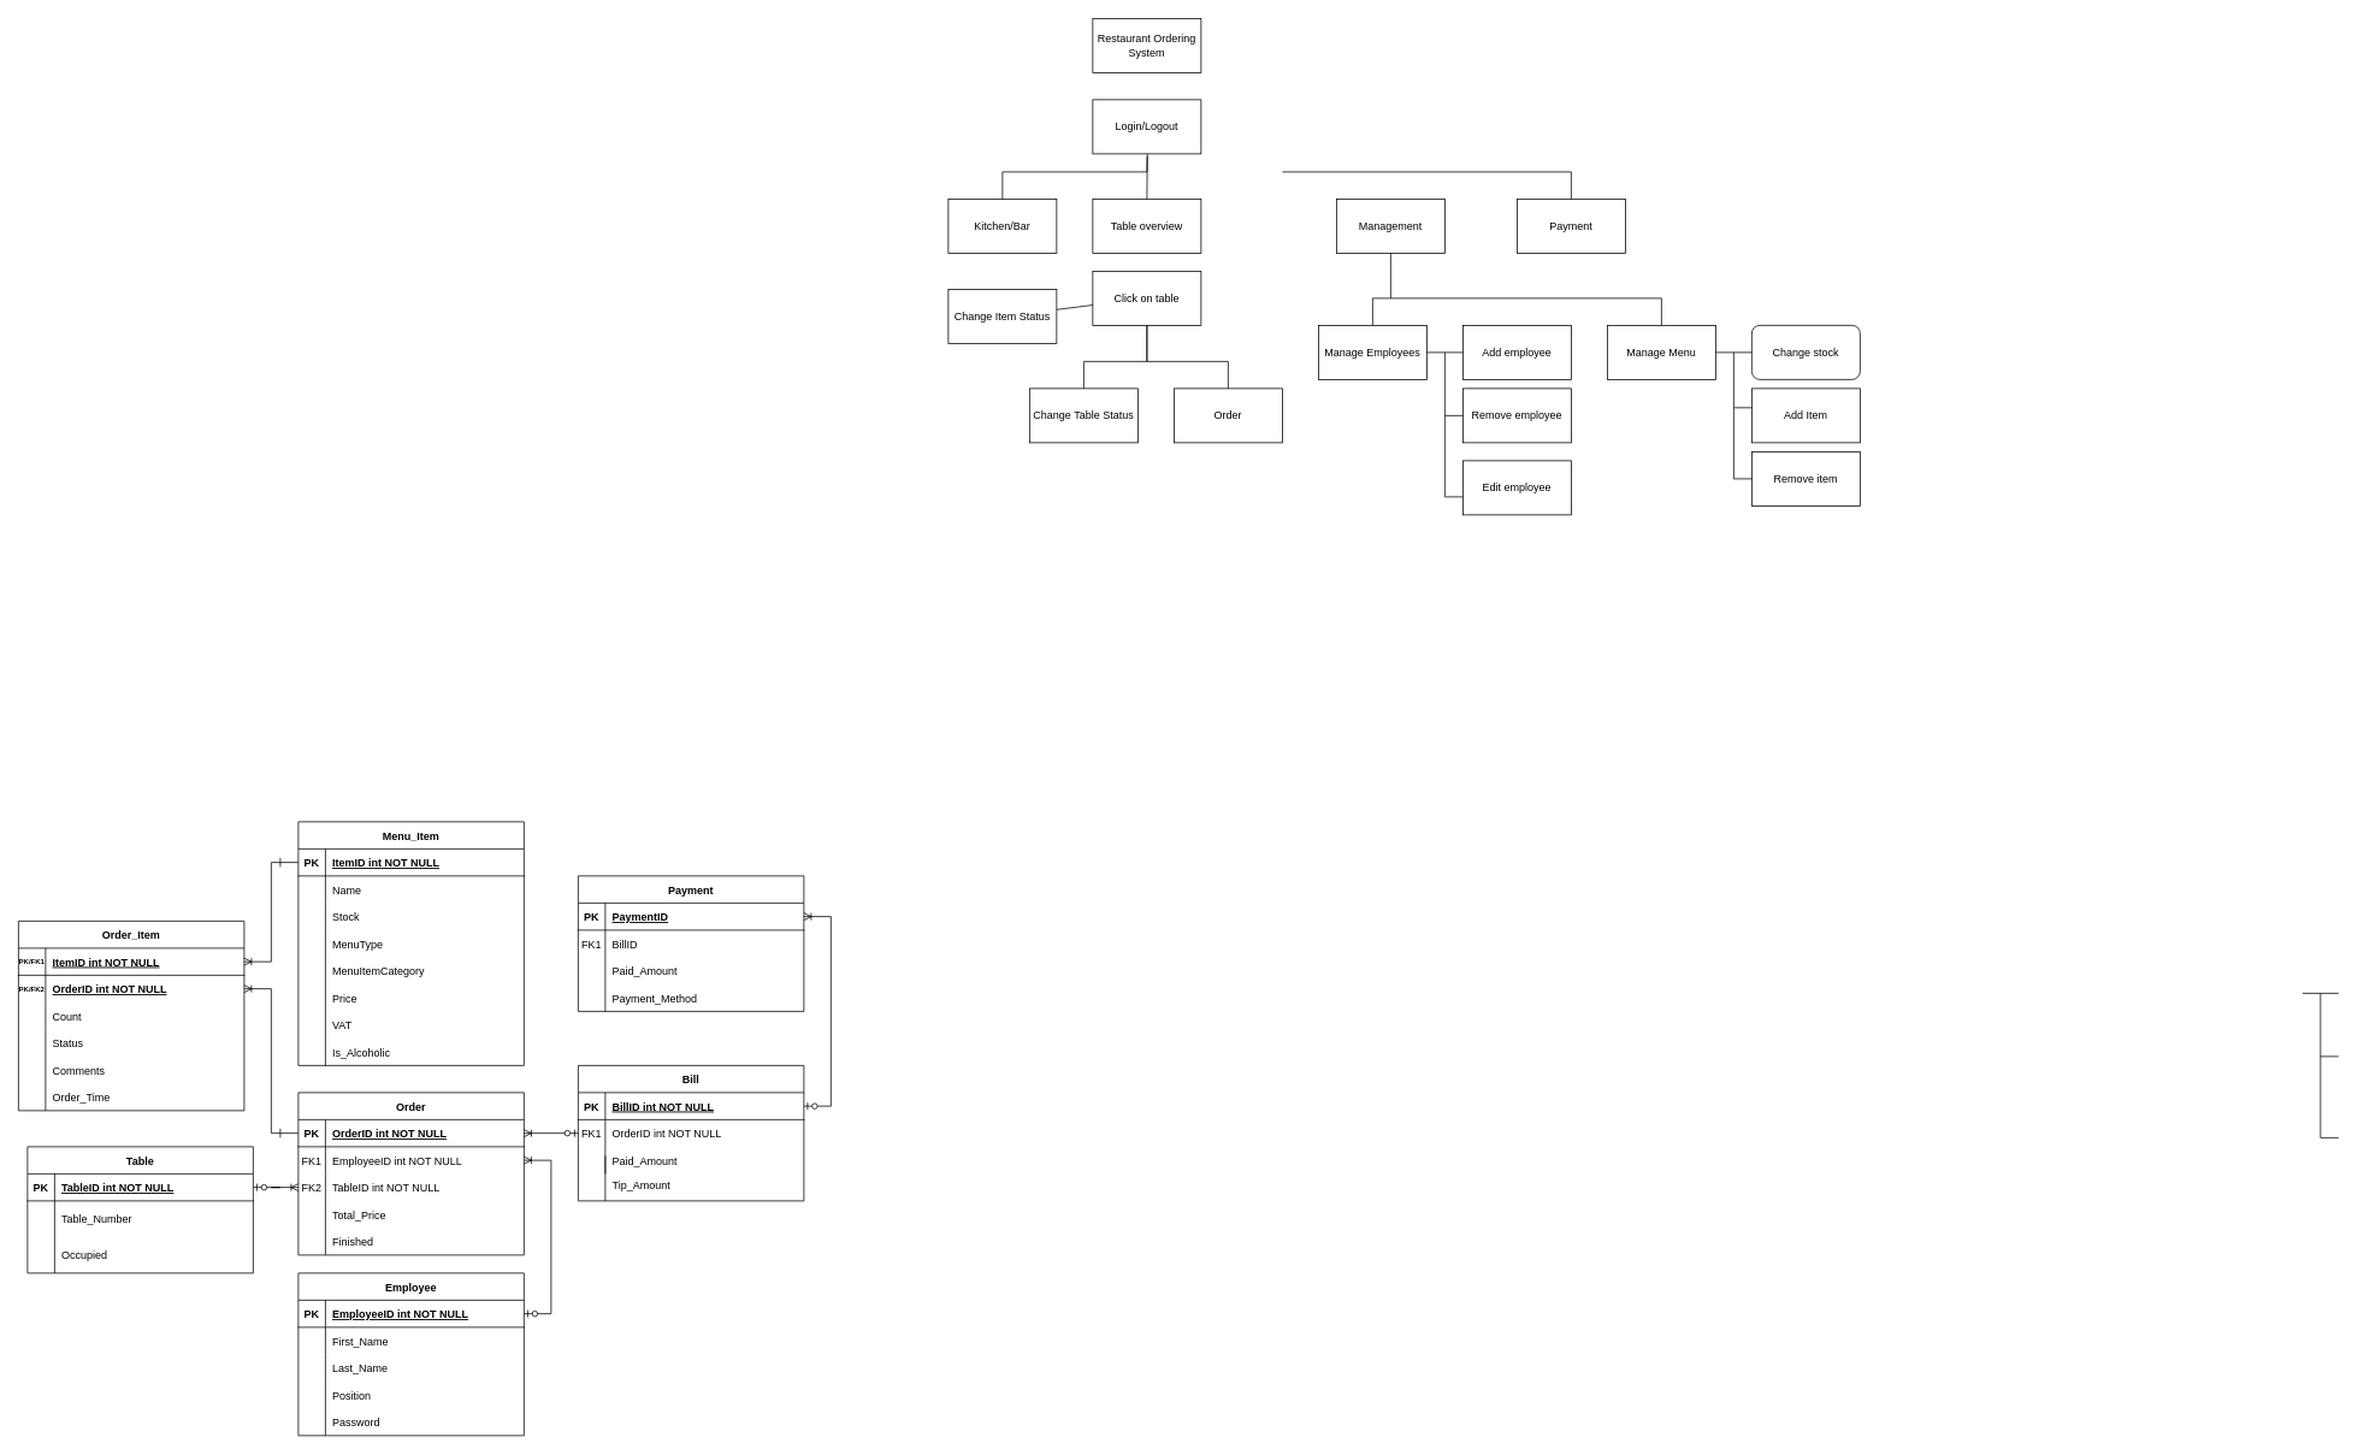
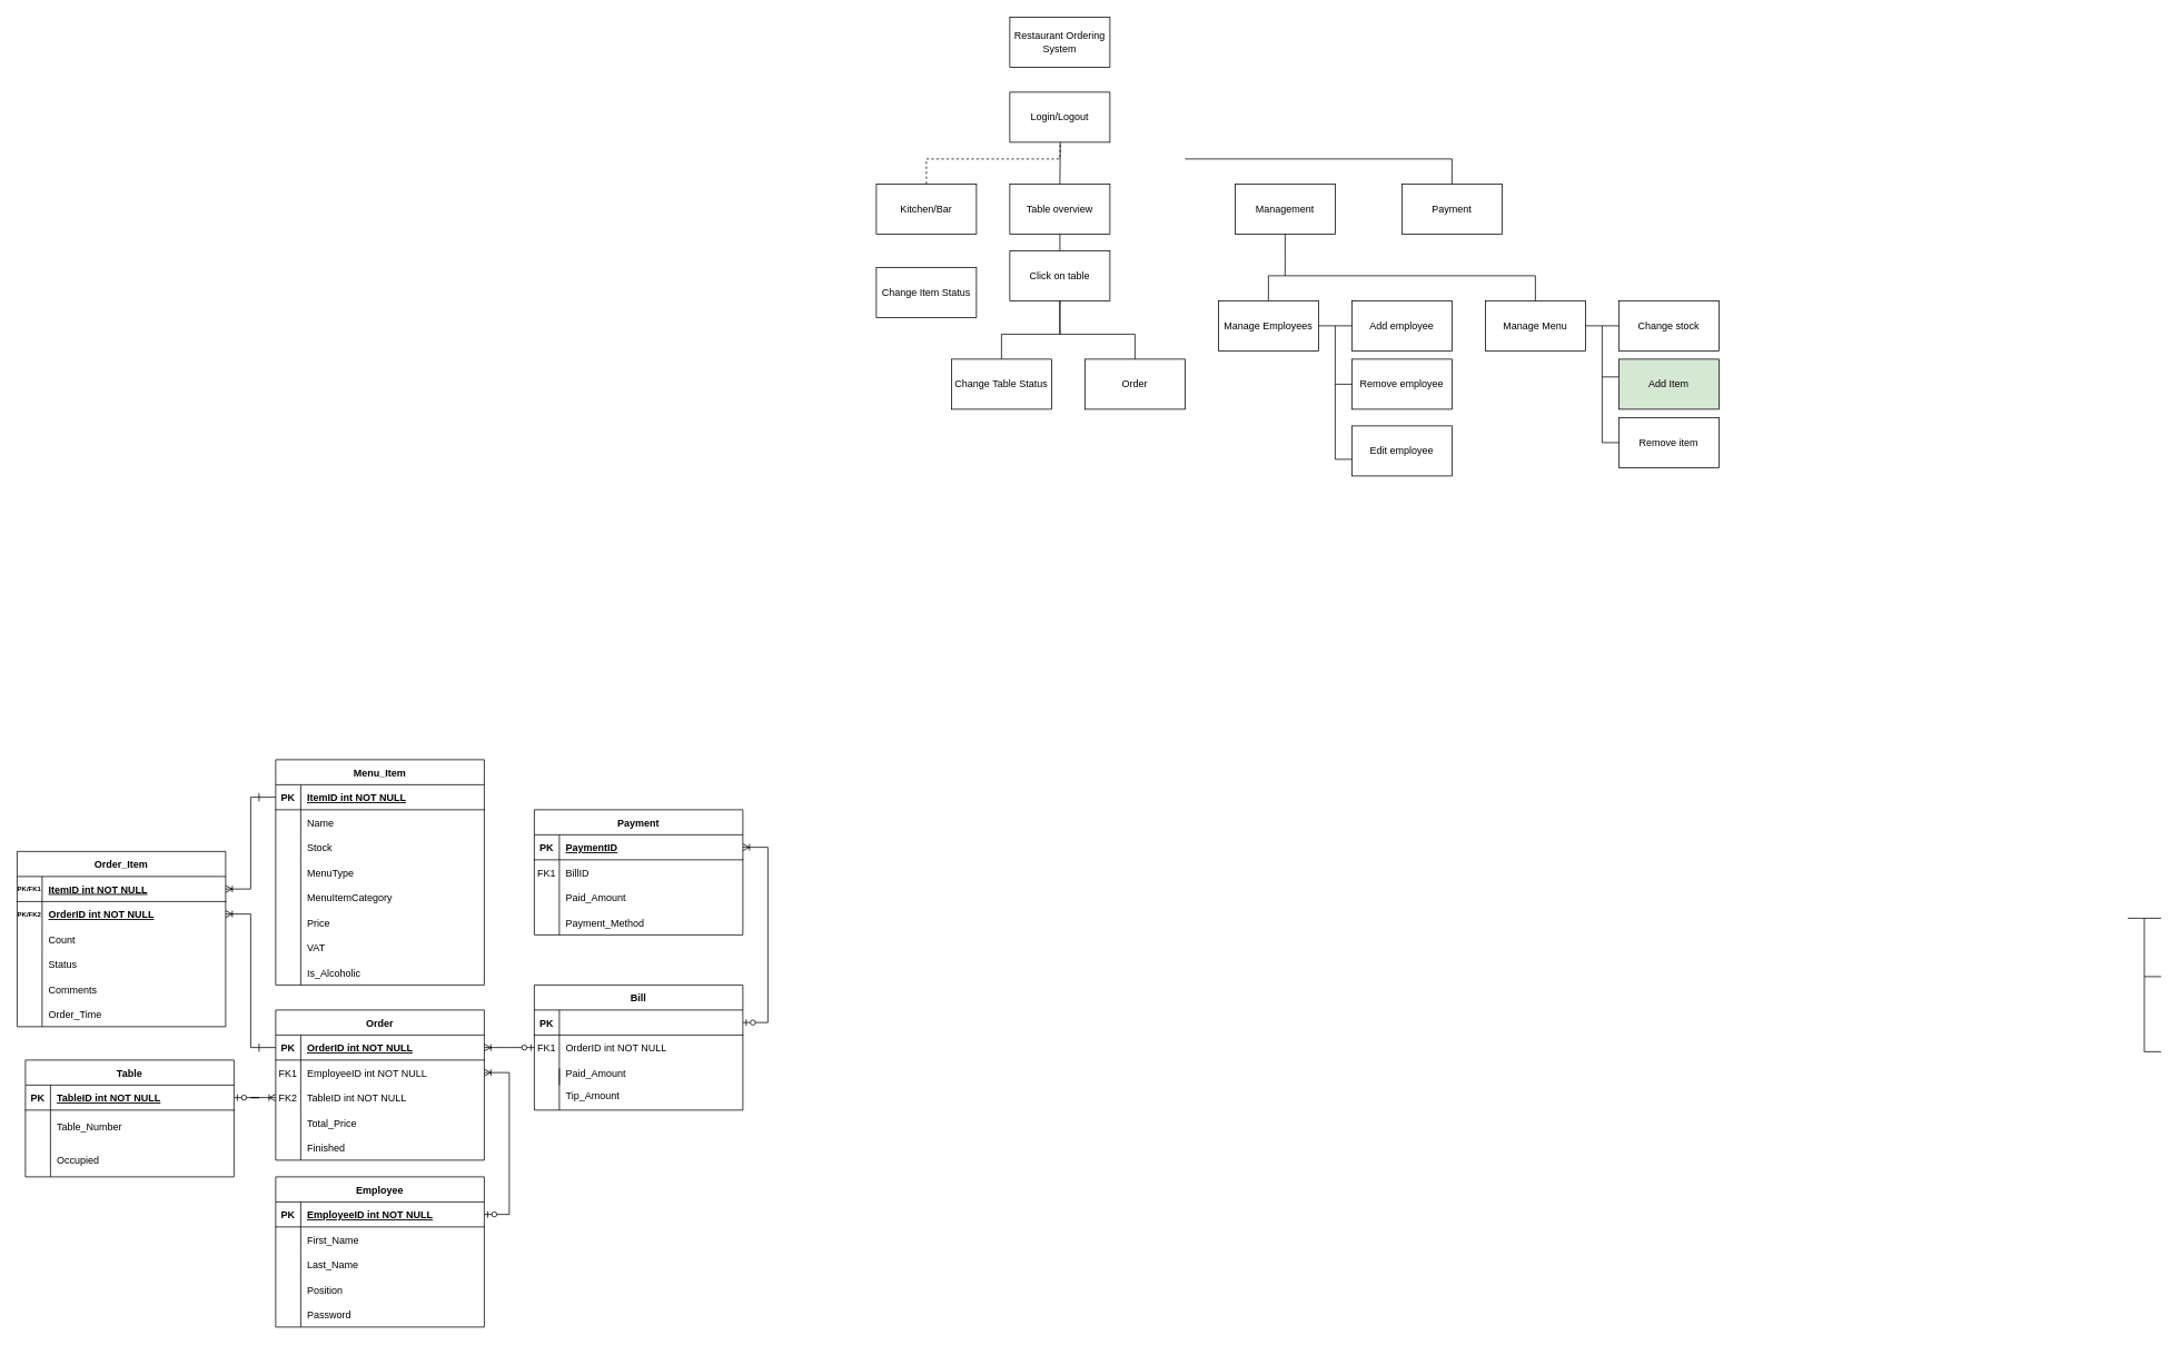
- <mxCell id="129" value="" style="endArrow=none;html=1;rounded=0;entryX=0.502;entryY=1.048;entryDx=0;entryDy=0;entryPerimeter=0;exitX=0.5;exitY=0;exitDx=0;exitDy=0;" edge="1" parent="1" source="126" target="122"><mxGeometry width="50" height="50" relative="1" as="geometry"><mxPoint x="1090" y="190" as="sourcePoint" /><mxPoint x="1170" y="200" as="targetPoint" /><Array as="points"><mxPoint x="1110" y="190" /><mxPoint x="1270" y="190" /></Array></mxGeometry></mxCell>
+ <mxCell id="129" value="" style="endArrow=none;html=1;rounded=0;entryX=0.502;entryY=1.048;entryDx=0;entryDy=0;entryPerimeter=0;exitX=0.5;exitY=0;exitDx=0;exitDy=0;dashed=1;" edge="1" parent="1" source="126" target="122"><mxGeometry width="50" height="50" relative="1" as="geometry"><mxPoint x="1090" y="190" as="sourcePoint" /><mxPoint x="1170" y="200" as="targetPoint" /><Array as="points"><mxPoint x="1110" y="190" /><mxPoint x="1270" y="190" /></Array></mxGeometry></mxCell>
- <mxCell id="132" value="" style="endArrow=none;html=1;rounded=0;" edge="1" parent="1" source="131" target="160"><mxGeometry width="50" height="50" relative="1" as="geometry"><mxPoint x="1040" y="410" as="sourcePoint" /><mxPoint x="1090" y="360" as="targetPoint" /></mxGeometry></mxCell>
+ <mxCell id="132" value="" style="endArrow=none;html=1;rounded=0;entryX=0.5;entryY=1;entryDx=0;entryDy=0;" edge="1" parent="1" source="131" target="123"><mxGeometry width="50" height="50" relative="1" as="geometry"><mxPoint x="1040" y="410" as="sourcePoint" /><mxPoint x="1090" y="360" as="targetPoint" /></mxGeometry></mxCell>
- <mxCell id="141" value="Change stock" style="whiteSpace=wrap;html=1;rounded=1;" vertex="1" parent="1"><mxGeometry x="1940" y="360" width="120" height="60" as="geometry" /></mxCell>
+ <mxCell id="141" value="Change stock" style="rounded=0;whiteSpace=wrap;html=1;" vertex="1" parent="1"><mxGeometry x="1940" y="360" width="120" height="60" as="geometry" /></mxCell>
- <mxCell id="142" value="Add Item" style="rounded=0;whiteSpace=wrap;html=1;" vertex="1" parent="1"><mxGeometry x="1940" y="430" width="120" height="60" as="geometry" /></mxCell>
+ <mxCell id="142" value="Add Item" style="rounded=0;whiteSpace=wrap;html=1;fillColor=#d5e8d4;" vertex="1" parent="1"><mxGeometry x="1940" y="430" width="120" height="60" as="geometry" /></mxCell>
- <mxCell id="24" value="BillID int NOT NULL " style="shape=partialRectangle;overflow=hidden;connectable=0;fillColor=none;top=0;left=0;bottom=0;right=0;align=left;spacingLeft=6;fontStyle=5;" vertex="1" parent="22"><mxGeometry x="30" width="220" height="30" as="geometry"><mxRectangle width="220" height="30" as="alternateBounds" /></mxGeometry></mxCell>
